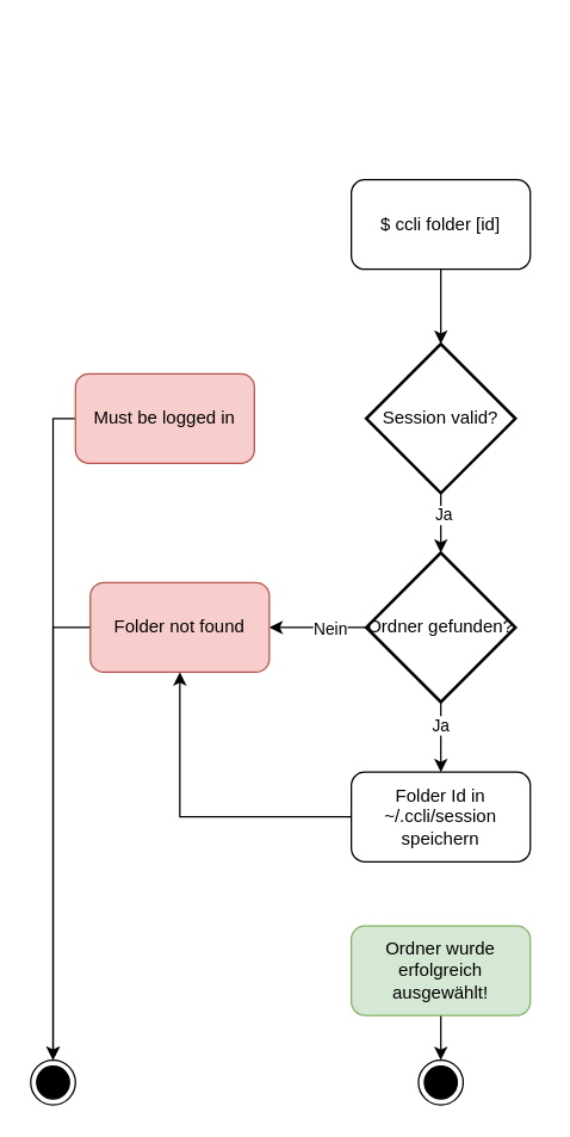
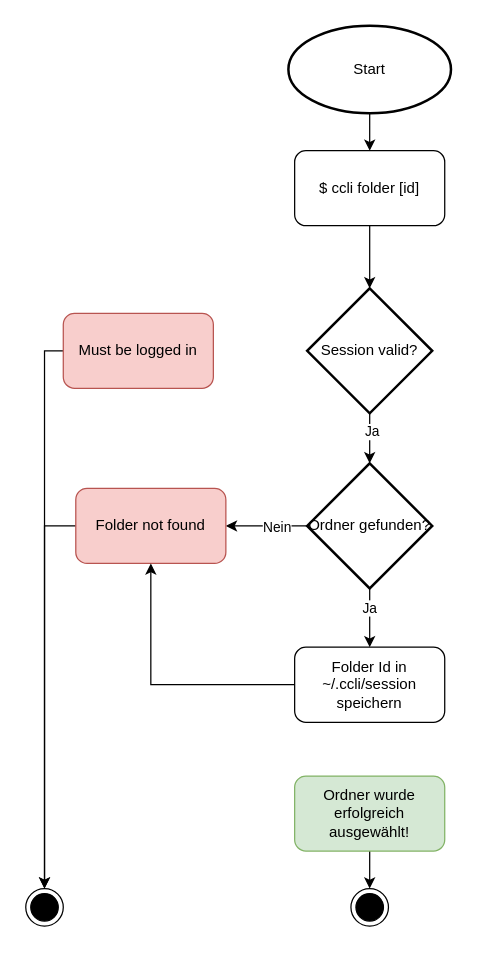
+ <mxCell id="3" value="&lt;div&gt;Start&lt;/div&gt;" style="strokeWidth=2;html=1;shape=mxgraph.flowchart.start_1;whiteSpace=wrap;" parent="1" vertex="1"><mxGeometry x="230" y="20" width="130" height="70" as="geometry" /></mxCell>
+ <mxCell id="2" style="edgeStyle=orthogonalEdgeStyle;rounded=0;orthogonalLoop=1;jettySize=auto;html=1;" parent="1" source="3" target="4" edge="1"><mxGeometry relative="1" as="geometry" /></mxCell>
